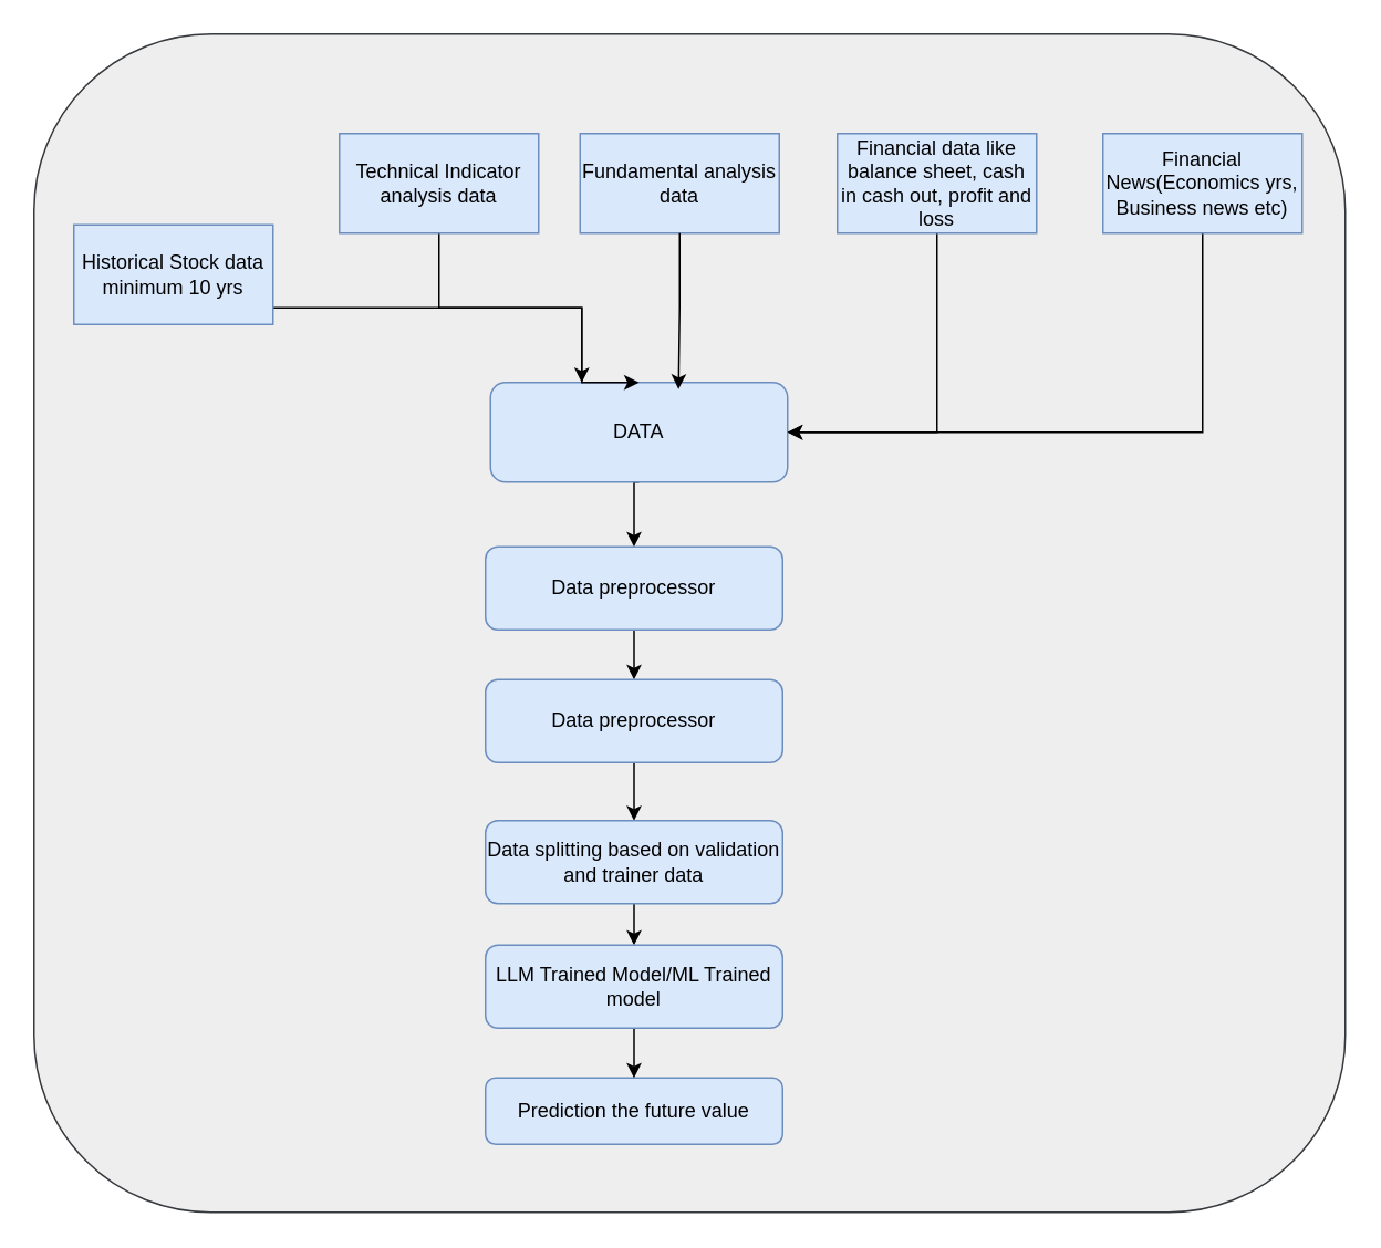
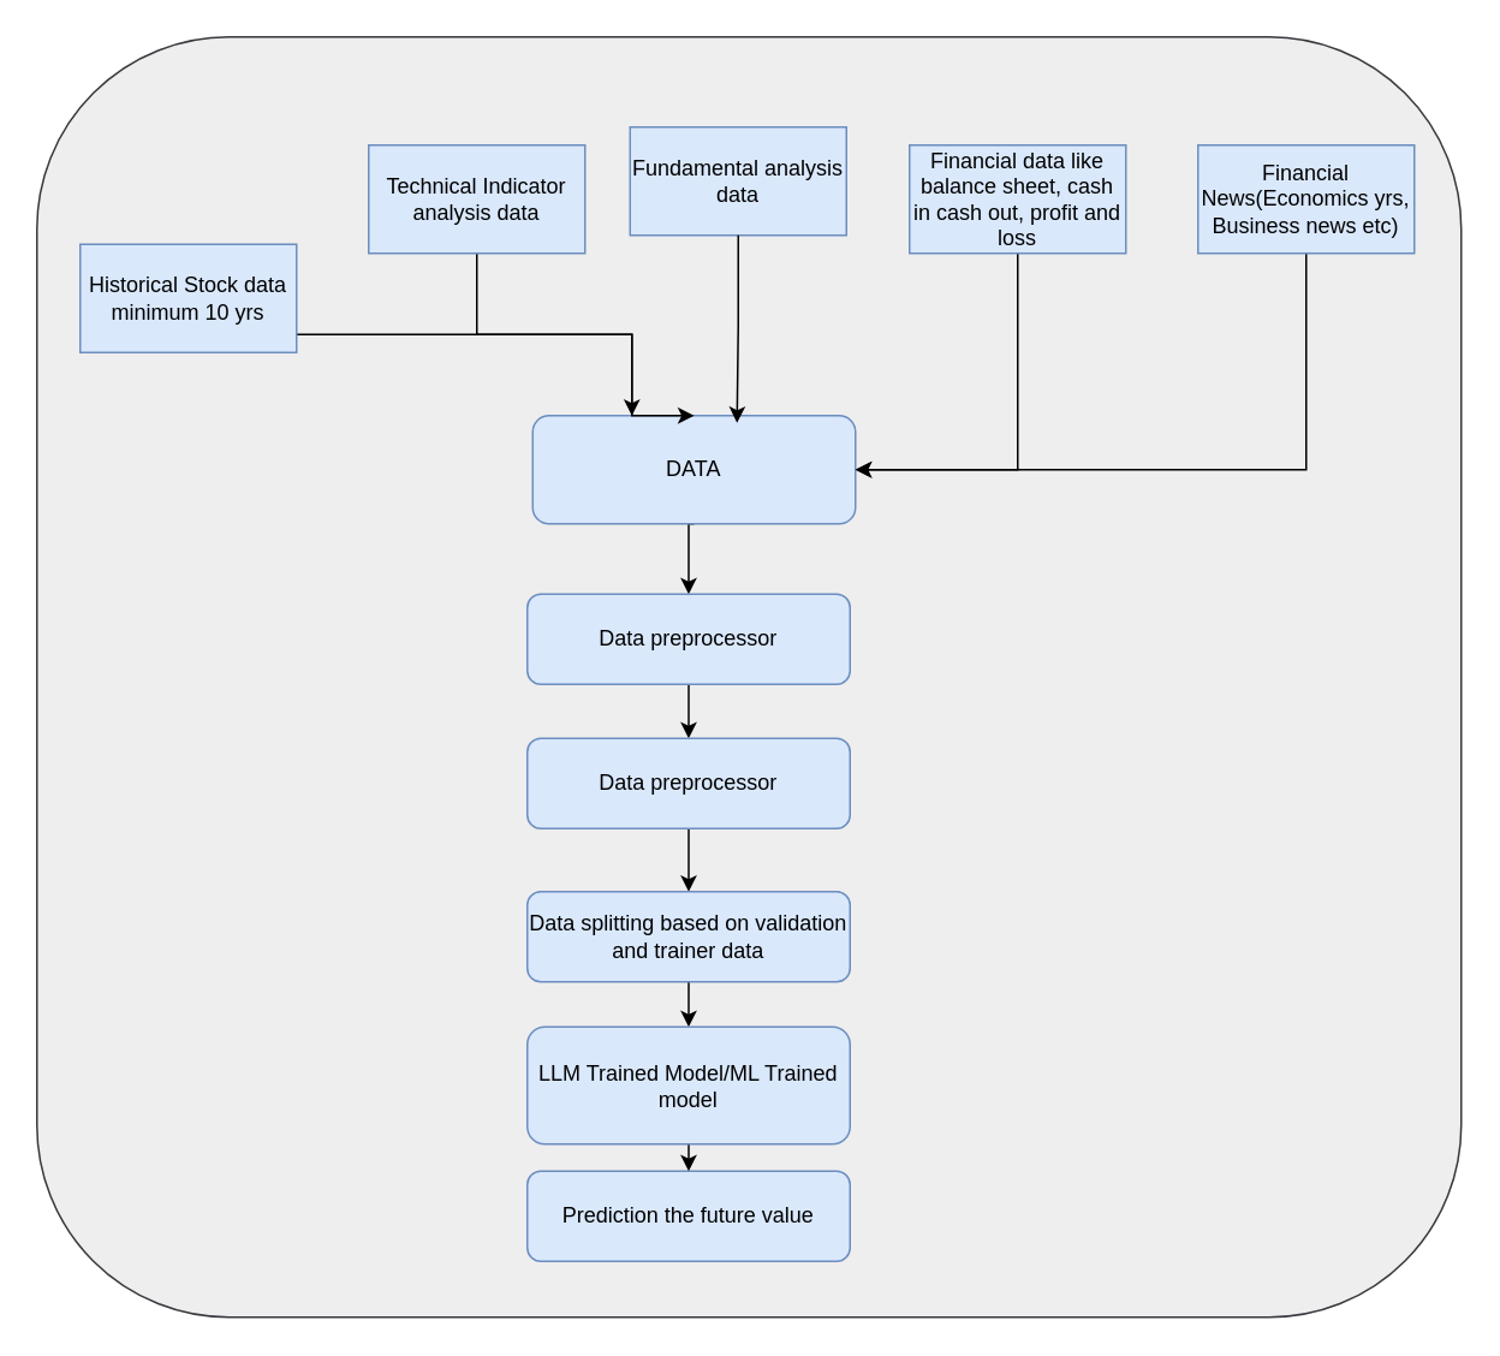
- <mxCell id="5" value="Fundamental analysis data" style="rounded=0;whiteSpace=wrap;html=1;fillColor=#dae8fc;strokeColor=#6c8ebf;" parent="1" vertex="1"><mxGeometry x="349" y="80" width="120" height="60" as="geometry" /></mxCell>
+ <mxCell id="5" value="Fundamental analysis data" style="rounded=0;whiteSpace=wrap;html=1;fillColor=#dae8fc;strokeColor=#6c8ebf;" parent="1" vertex="1"><mxGeometry x="349" y="70" width="120" height="60" as="geometry" /></mxCell>
- <mxCell id="23" value="LLM Trained Model/ML Trained model" style="rounded=1;whiteSpace=wrap;html=1;fillColor=#dae8fc;strokeColor=#6c8ebf;" parent="1" vertex="1"><mxGeometry x="292" y="569" width="179" height="50" as="geometry" /></mxCell>
+ <mxCell id="23" value="LLM Trained Model/ML Trained model" style="rounded=1;whiteSpace=wrap;html=1;fillColor=#dae8fc;strokeColor=#6c8ebf;" parent="1" vertex="1"><mxGeometry x="292" y="569" width="179" height="65" as="geometry" /></mxCell>
- <mxCell id="21" value="Prediction the future value" style="rounded=1;whiteSpace=wrap;html=1;fillColor=#dae8fc;strokeColor=#6c8ebf;" parent="1" vertex="1"><mxGeometry x="292" y="649" width="179" height="40" as="geometry" /></mxCell>
+ <mxCell id="21" value="Prediction the future value" style="rounded=1;whiteSpace=wrap;html=1;fillColor=#dae8fc;strokeColor=#6c8ebf;" parent="1" vertex="1"><mxGeometry x="292" y="649" width="179" height="50" as="geometry" /></mxCell>
